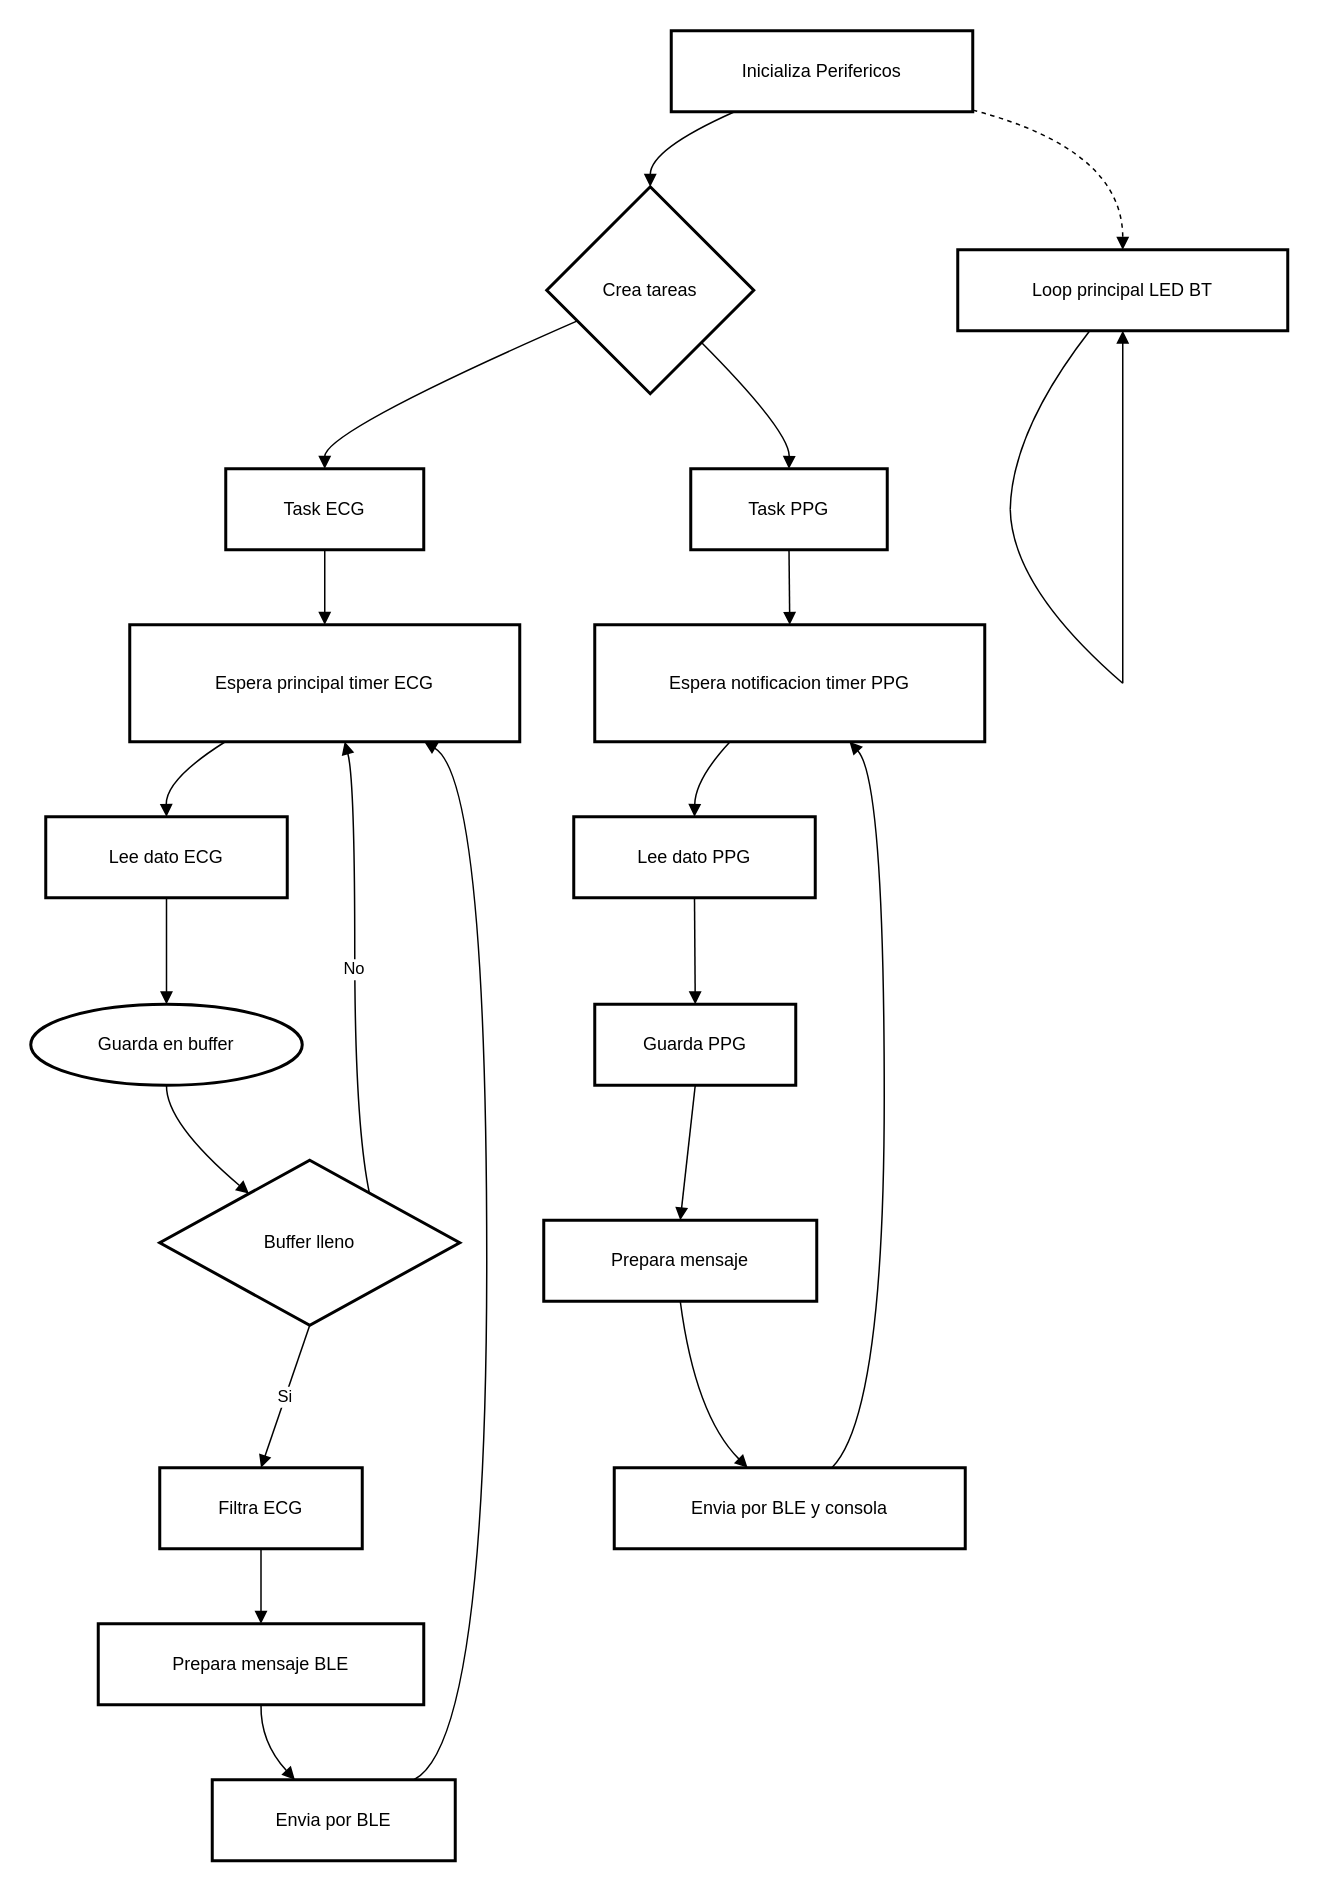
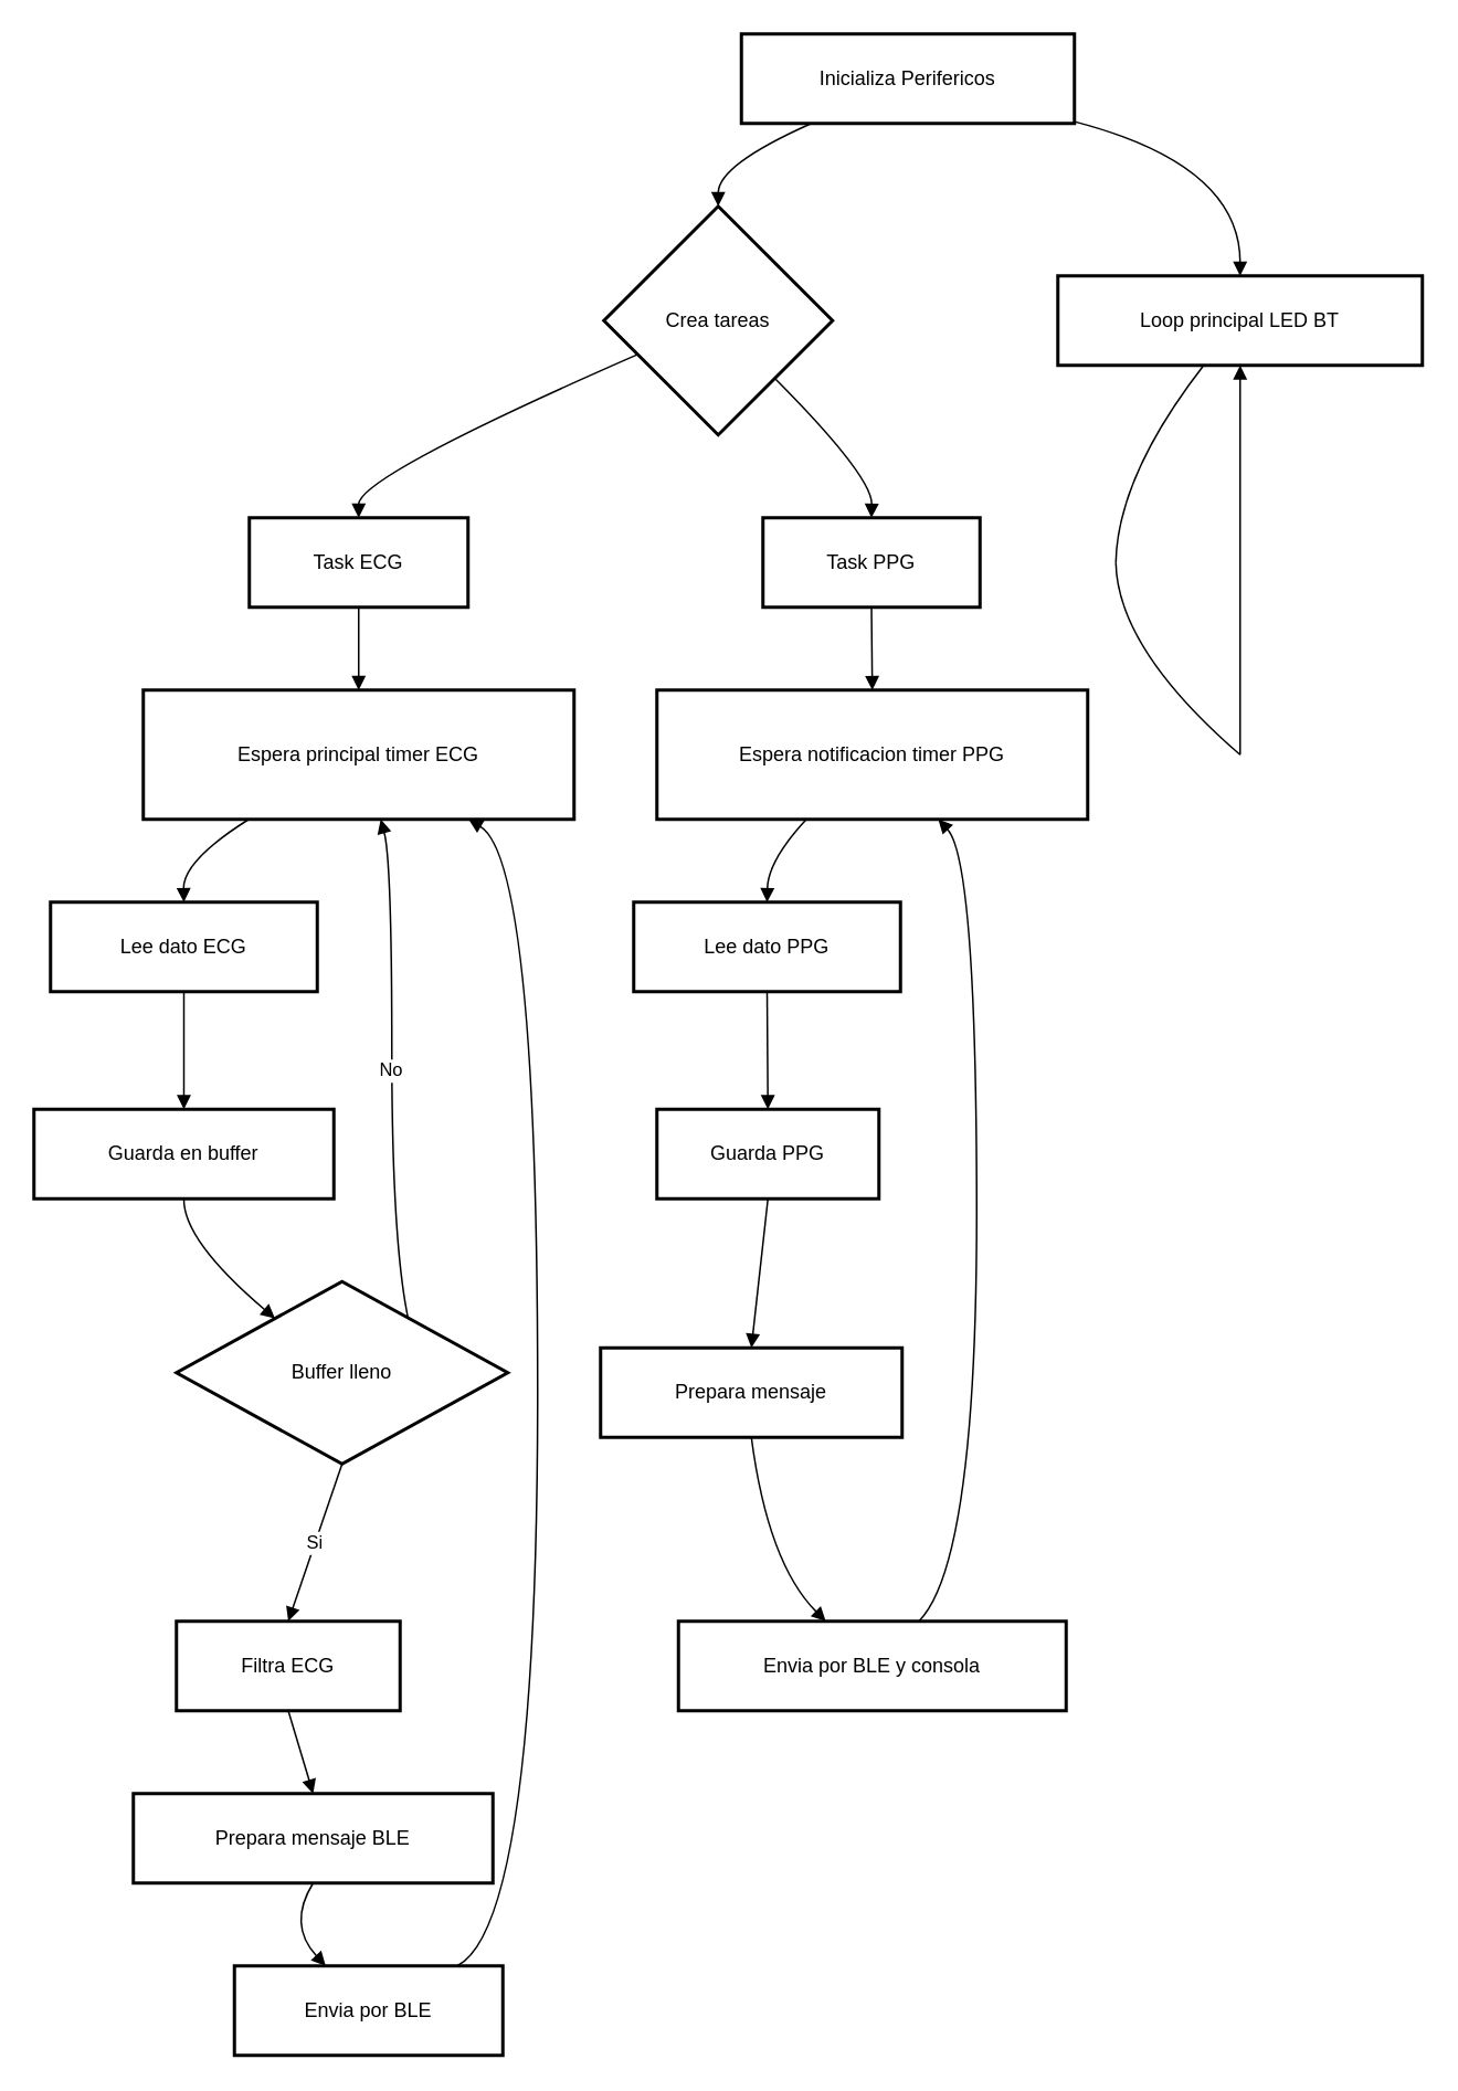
- <mxCell id="39" value="" style="curved=1;startArrow=none;endArrow=block;exitX=1;exitY=0.98;entryX=0.5;entryY=0;rounded=0;dashed=1;" edge="1" parent="1" source="2" target="18"><mxGeometry relative="1" as="geometry"><Array as="points"><mxPoint x="748" y="99" /></Array></mxGeometry></mxCell>
+ <mxCell id="39" value="" style="curved=1;startArrow=none;endArrow=block;exitX=1;exitY=0.98;entryX=0.5;entryY=0;rounded=0;" edge="1" parent="1" source="2" target="18"><mxGeometry relative="1" as="geometry"><Array as="points"><mxPoint x="748" y="99" /></Array></mxGeometry></mxCell>
- <mxCell id="8" value="Guarda en buffer" style="ellipse;whiteSpace=wrap;strokeWidth=2;" vertex="1" parent="1"><mxGeometry x="20" y="669" width="181" height="54" as="geometry" /></mxCell>
+ <mxCell id="8" value="Guarda en buffer" style="whiteSpace=wrap;strokeWidth=2;" vertex="1" parent="1"><mxGeometry x="20" y="669" width="181" height="54" as="geometry" /></mxCell>
- <mxCell id="11" value="Prepara mensaje BLE" style="whiteSpace=wrap;strokeWidth=2;" vertex="1" parent="1"><mxGeometry x="65" y="1082" width="217" height="54" as="geometry" /></mxCell>
+ <mxCell id="11" value="Prepara mensaje BLE" style="whiteSpace=wrap;strokeWidth=2;" vertex="1" parent="1"><mxGeometry x="80" y="1082" width="217" height="54" as="geometry" /></mxCell>
